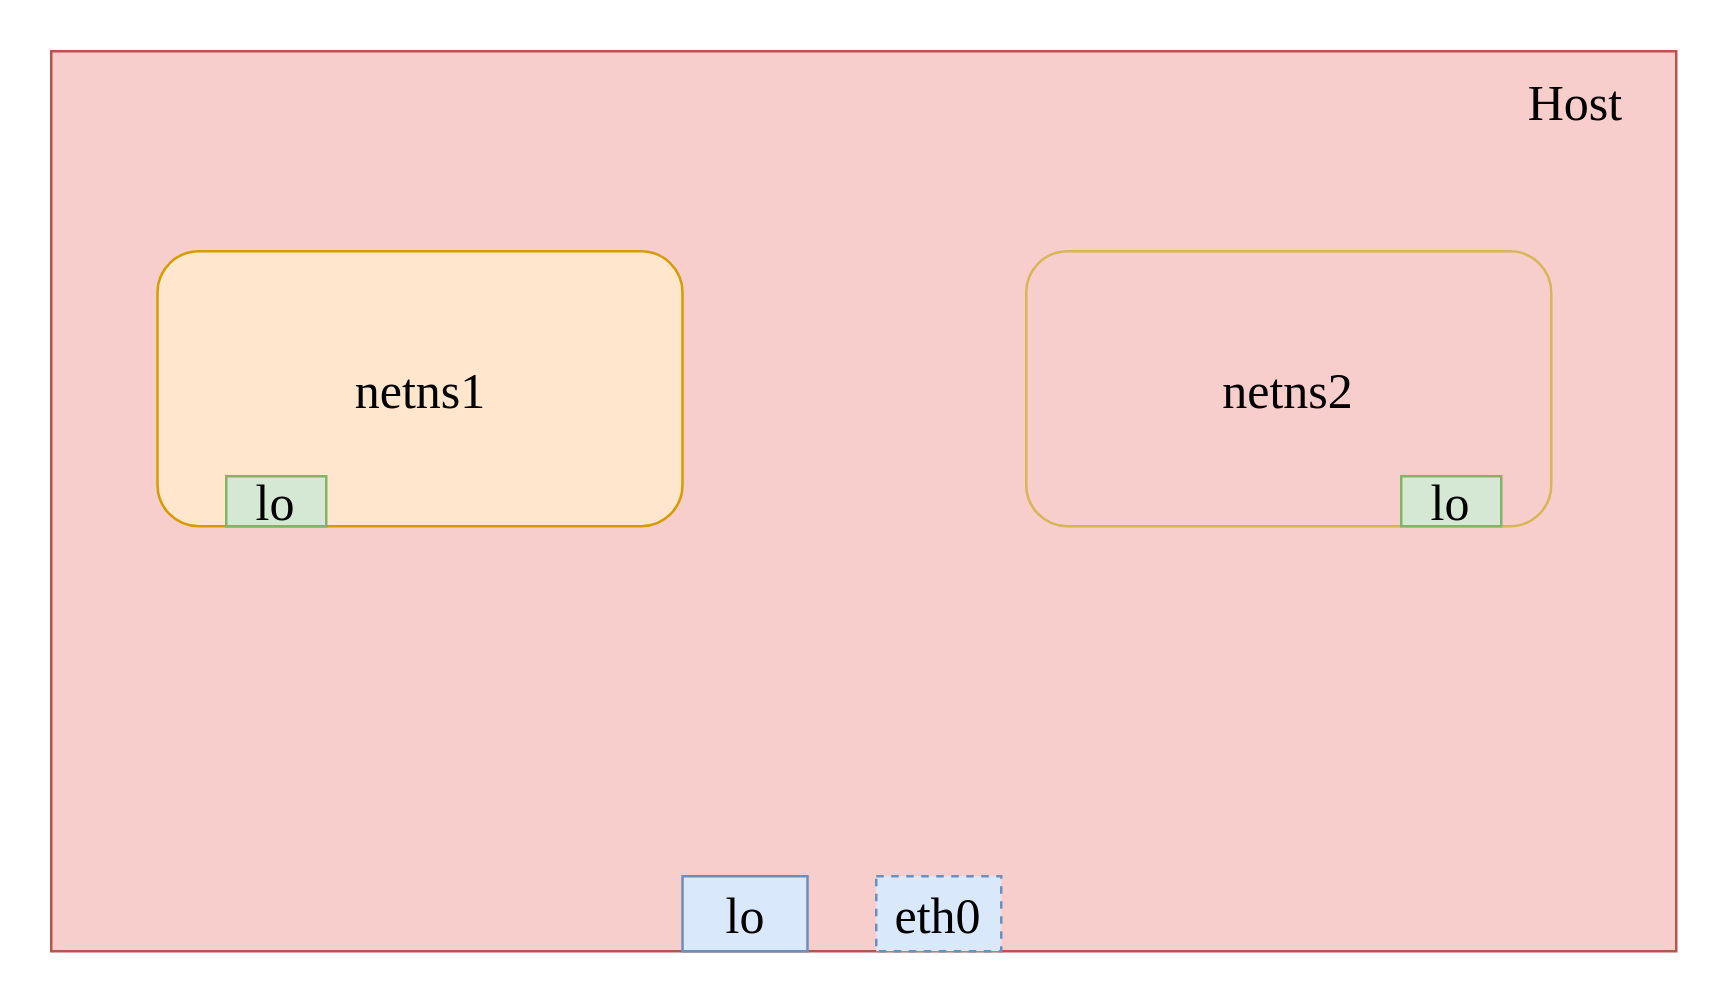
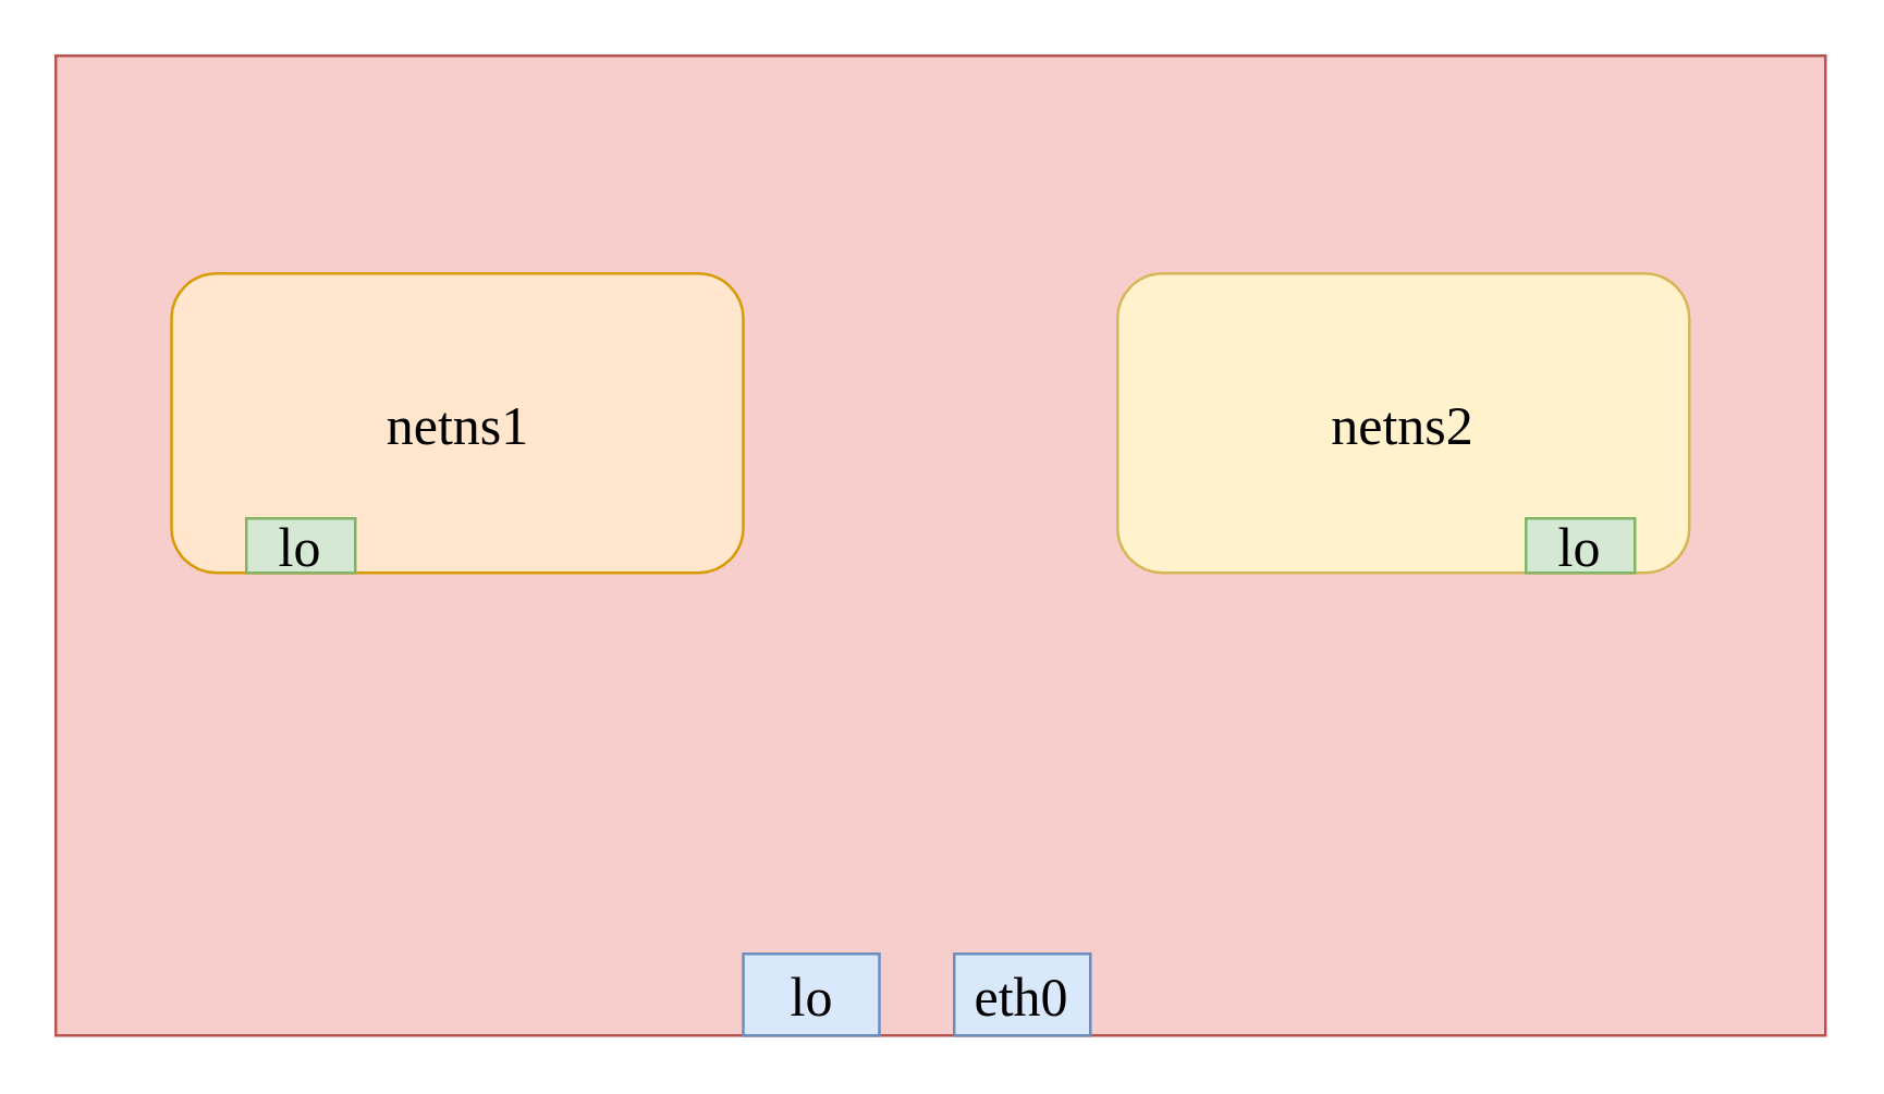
- <mxCell id="3" value="&lt;p&gt;&lt;font style=&quot;font-size: 20px&quot; face=&quot;Comic Sans MS&quot;&gt;Host&lt;/font&gt;&lt;/p&gt;" style="text;html=1;strokeColor=none;fillColor=none;align=center;verticalAlign=middle;whiteSpace=wrap;rounded=0;" parent="1" vertex="1"><mxGeometry x="610" y="30" width="40" height="20" as="geometry" /></mxCell>
- <mxCell id="6" value="&lt;font style=&quot;font-size: 20px&quot; face=&quot;Comic Sans MS&quot;&gt;netns2&lt;/font&gt;" style="rounded=1;whiteSpace=wrap;html=1;fillColor=#f8cecc;strokeColor=#d6b656;" vertex="1" parent="1"><mxGeometry x="410" y="100" width="210" height="110" as="geometry" /></mxCell>
+ <mxCell id="6" value="&lt;font style=&quot;font-size: 20px&quot; face=&quot;Comic Sans MS&quot;&gt;netns2&lt;/font&gt;" style="rounded=1;whiteSpace=wrap;html=1;fillColor=#fff2cc;strokeColor=#d6b656;" vertex="1" parent="1"><mxGeometry x="410" y="100" width="210" height="110" as="geometry" /></mxCell>
- <mxCell id="8" value="&lt;font style=&quot;font-size: 20px&quot; face=&quot;Comic Sans MS&quot;&gt;eth0&lt;/font&gt;" style="rounded=0;whiteSpace=wrap;html=1;fillColor=#dae8fc;strokeColor=#6c8ebf;dashed=1;" vertex="1" parent="1"><mxGeometry x="350" y="350" width="50" height="30" as="geometry" /></mxCell>
+ <mxCell id="8" value="&lt;font style=&quot;font-size: 20px&quot; face=&quot;Comic Sans MS&quot;&gt;eth0&lt;/font&gt;" style="rounded=0;whiteSpace=wrap;html=1;fillColor=#dae8fc;strokeColor=#6c8ebf;" vertex="1" parent="1"><mxGeometry x="350" y="350" width="50" height="30" as="geometry" /></mxCell>
